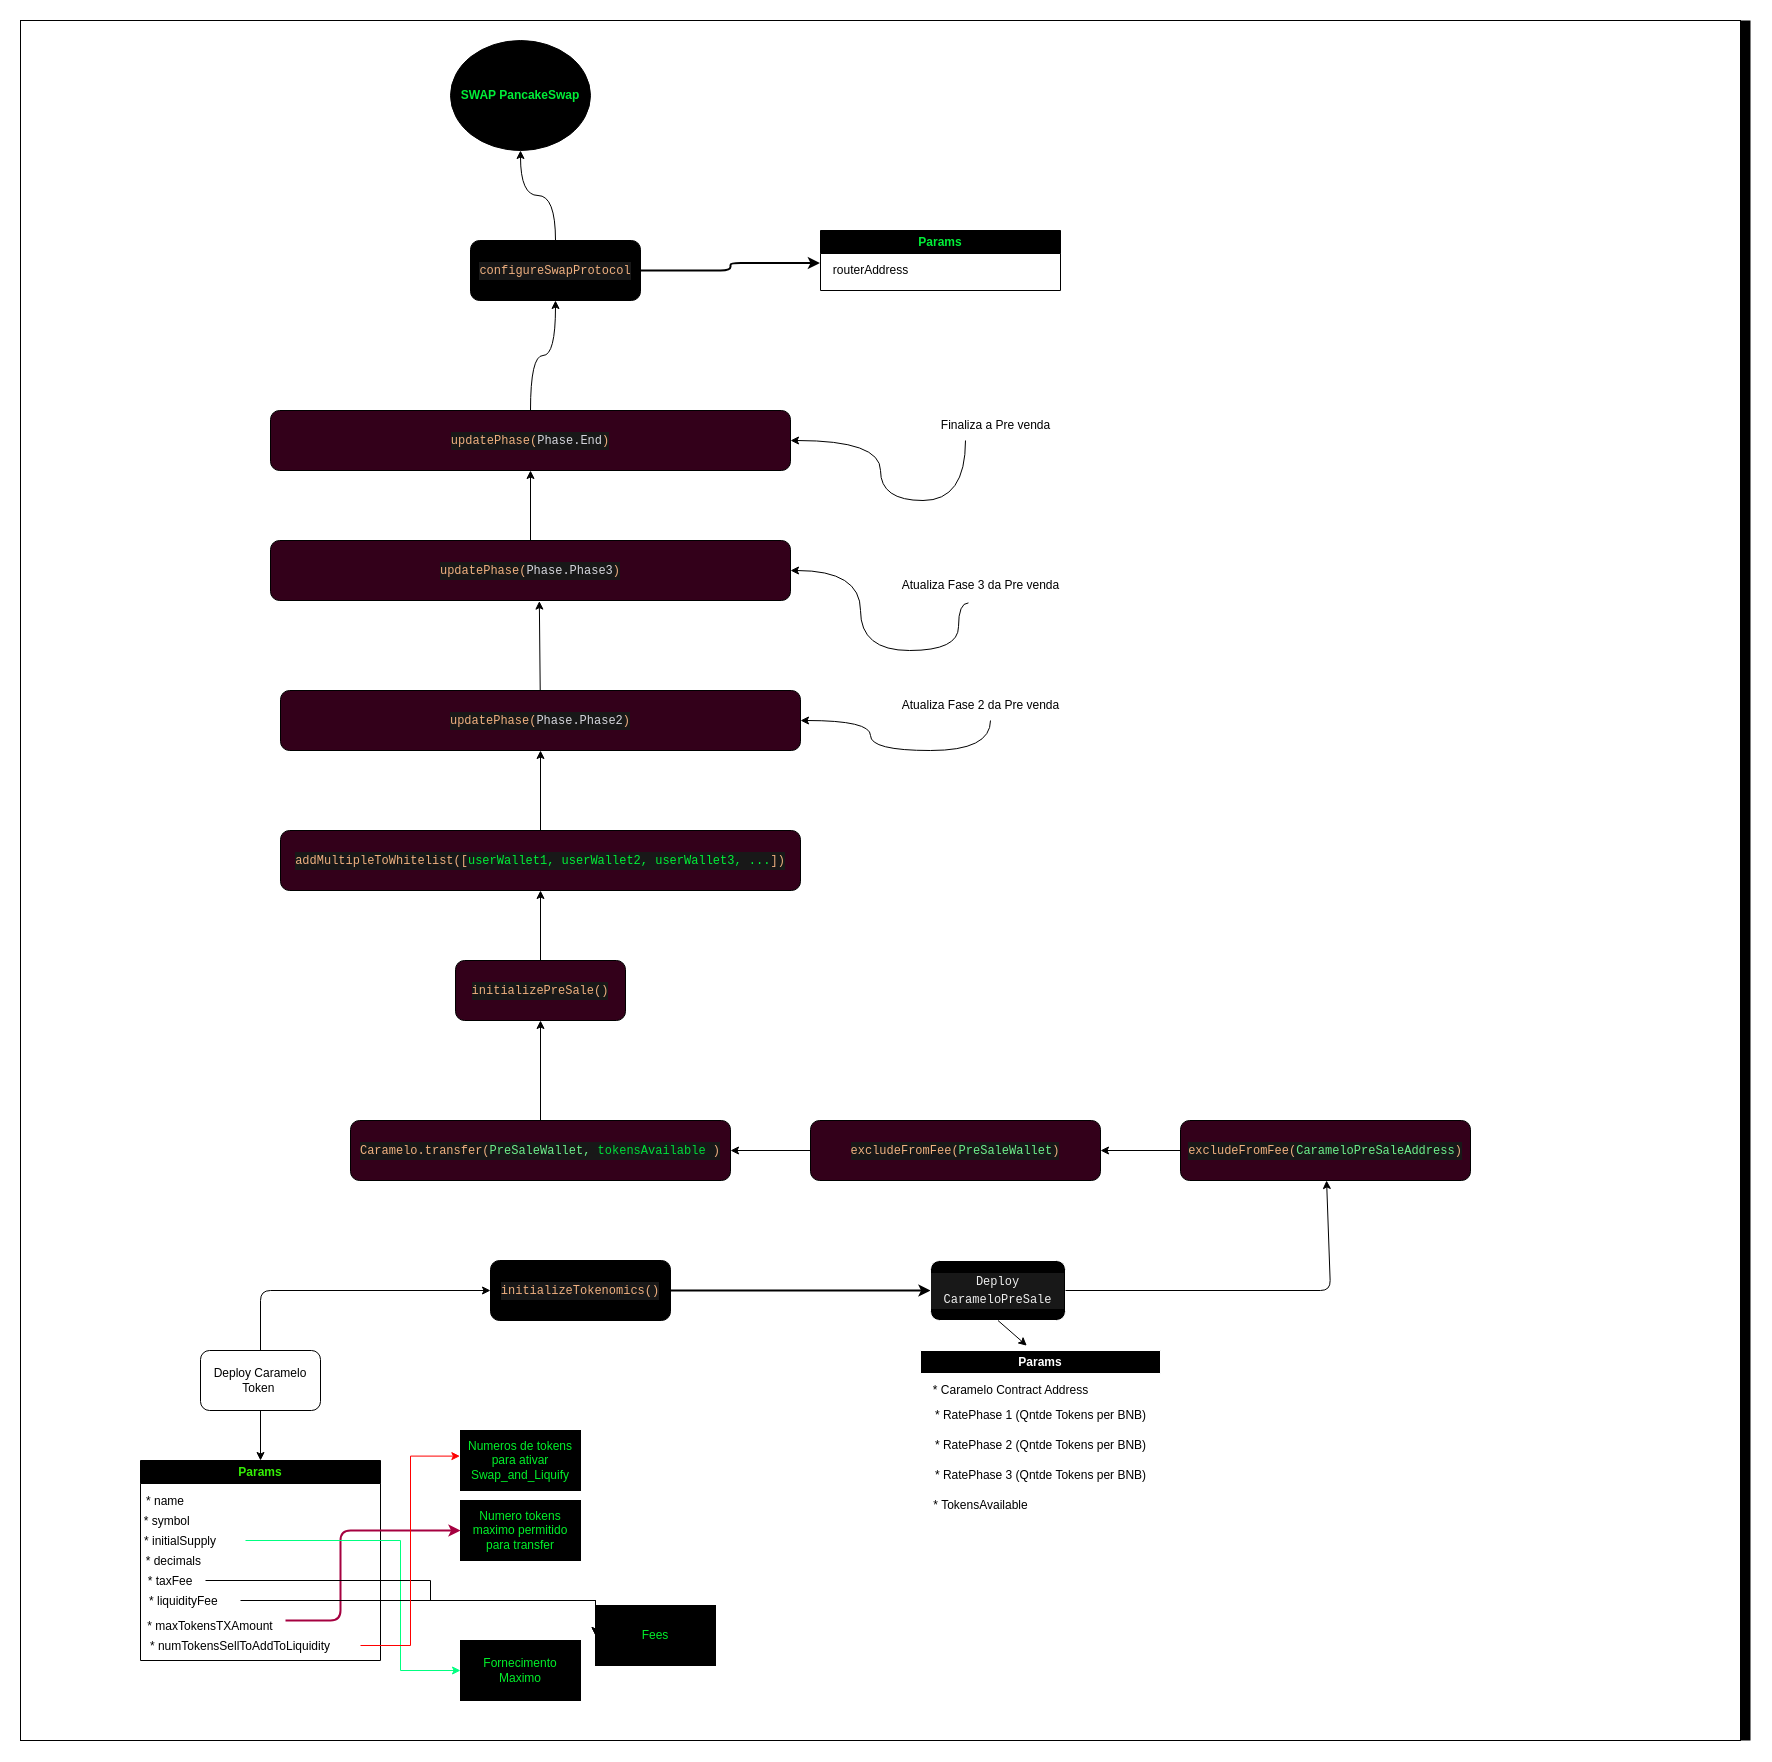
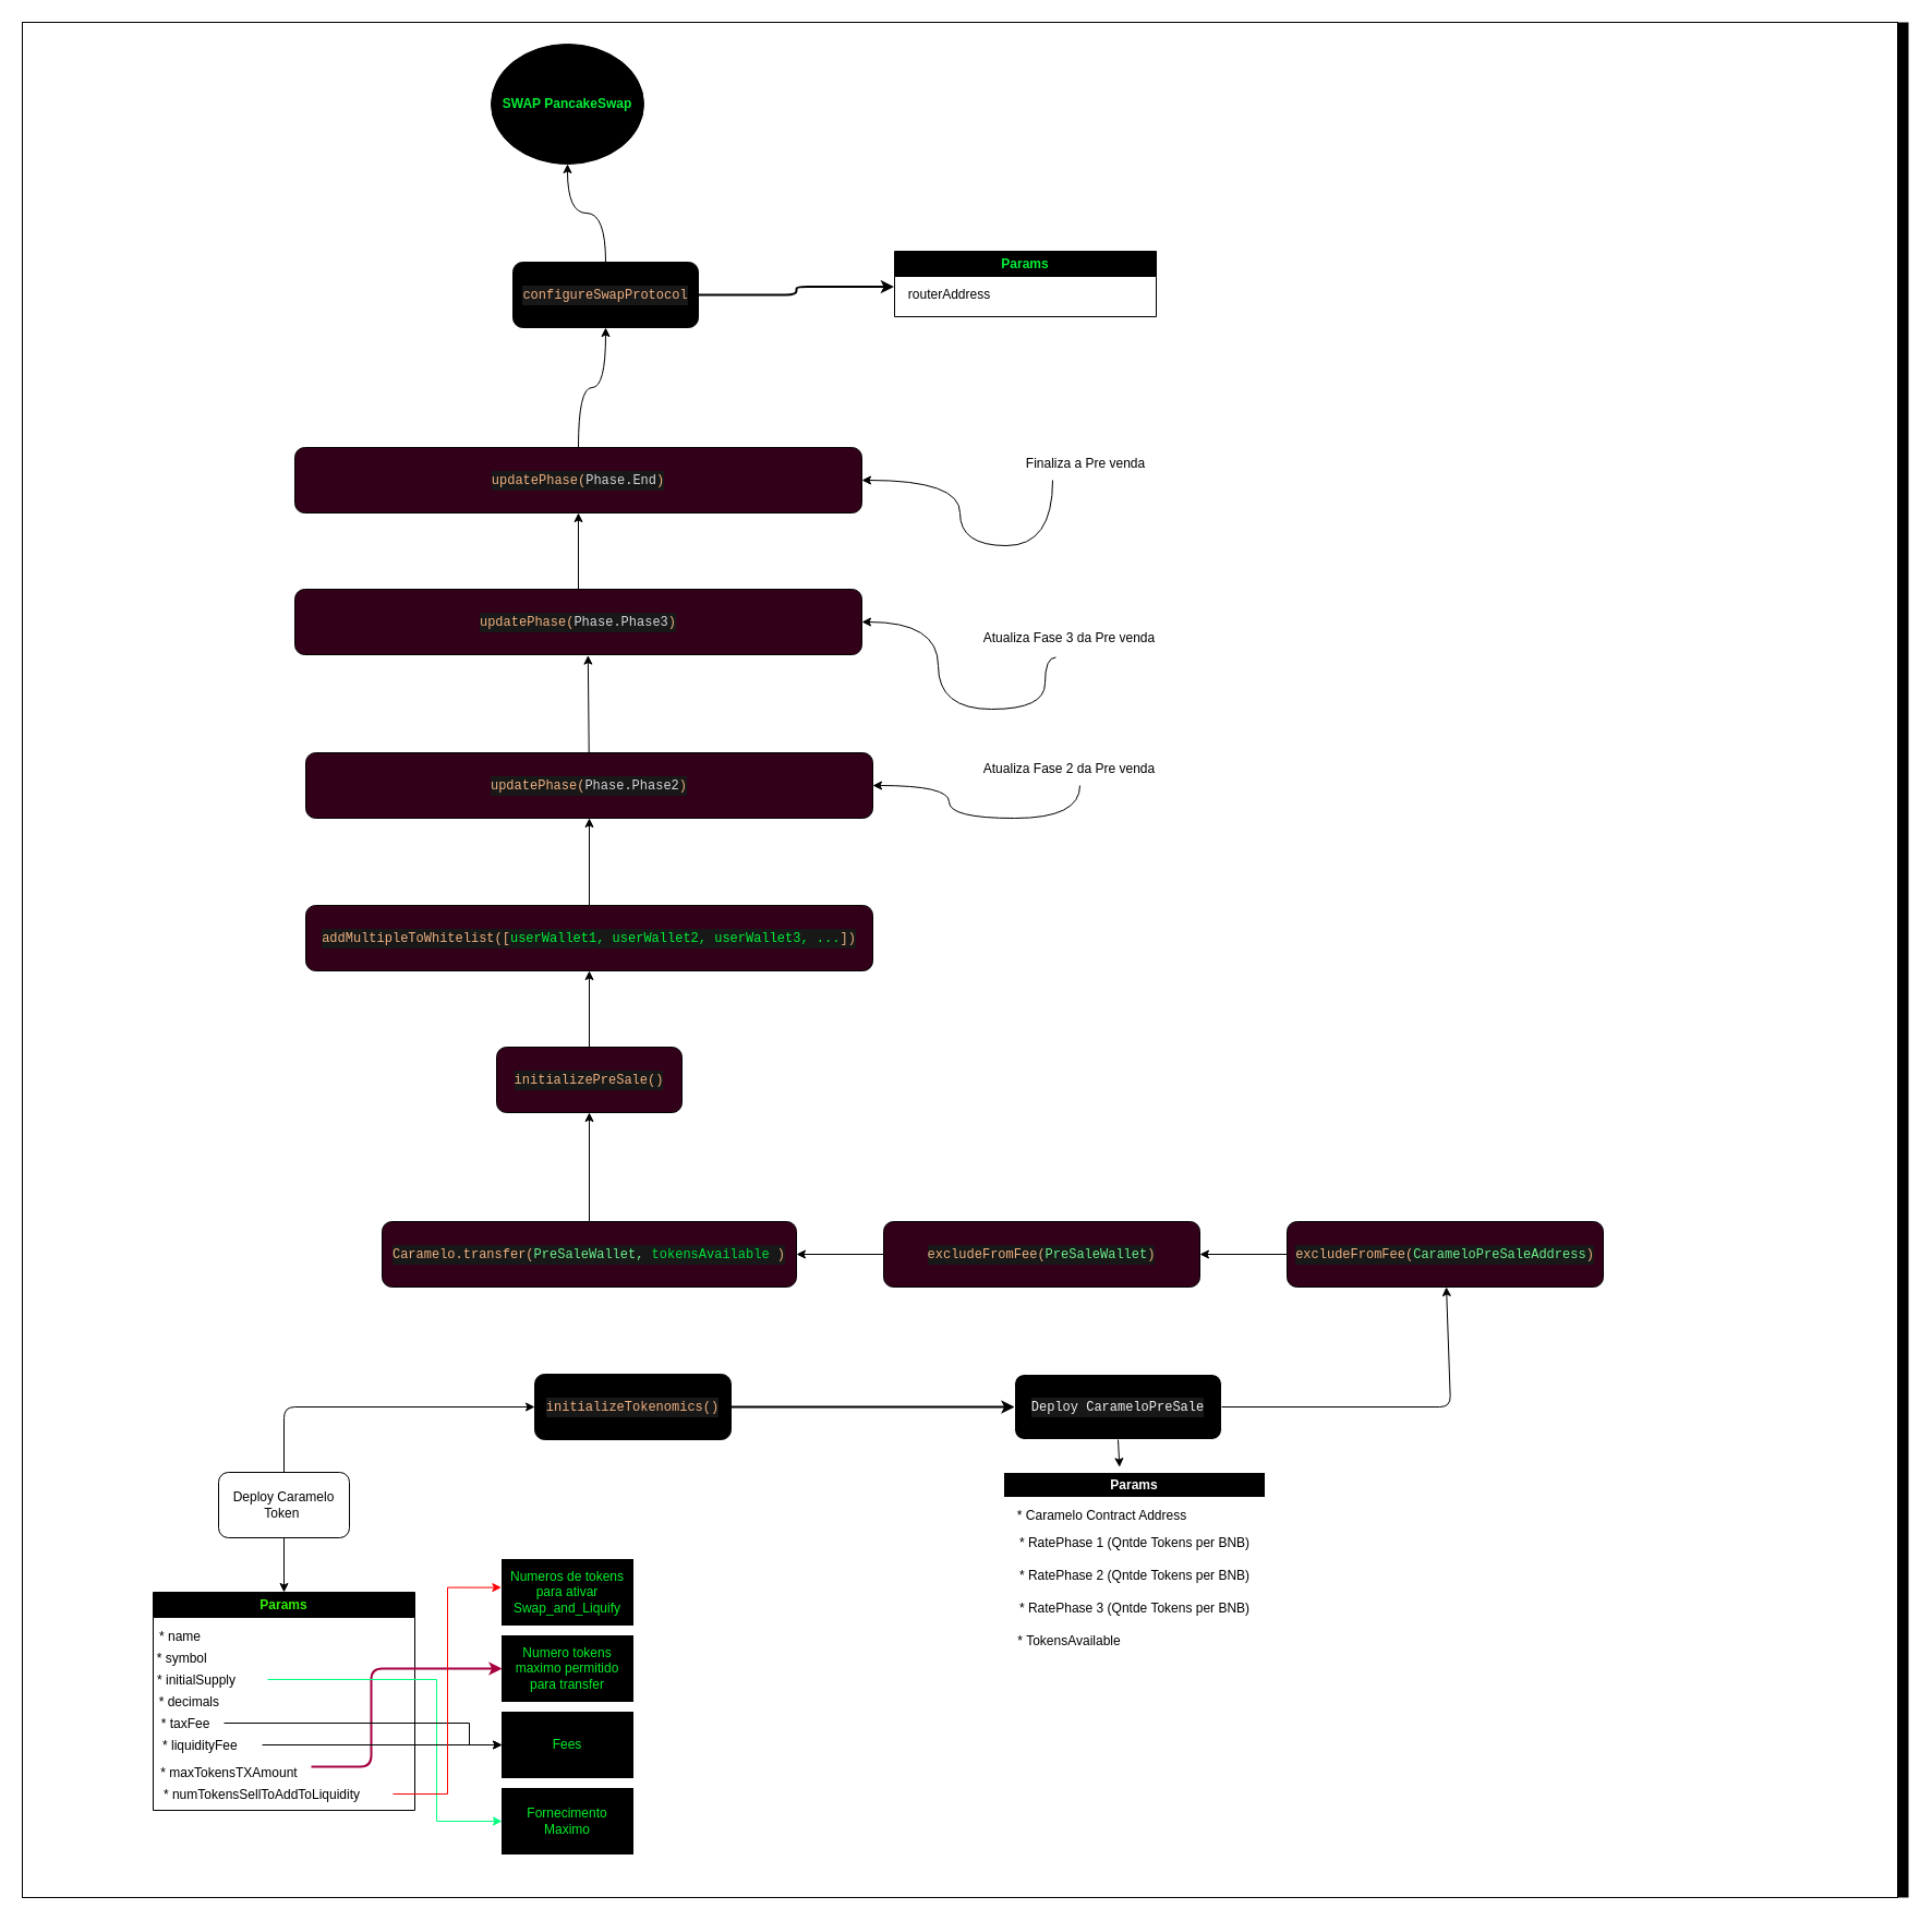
- <mxCell id="23" value="&lt;div style=&quot;background-color: rgb(24, 24, 24); font-family: Menlo, Monaco, &amp;quot;Courier New&amp;quot;, monospace; line-height: 18px;&quot;&gt;&lt;div style=&quot;line-height: 18px;&quot;&gt;&lt;font color=&quot;#efefef&quot;&gt;Deploy CarameloPreSale&lt;/font&gt;&lt;/div&gt;&lt;/div&gt;" style="rounded=1;whiteSpace=wrap;html=1;strokeColor=#FFFFFF;fillColor=#000000;" parent="2" vertex="1"><mxGeometry x="900" y="1240" width="135" height="60" as="geometry" /></mxCell>
+ <mxCell id="23" value="&lt;div style=&quot;background-color: rgb(24, 24, 24); font-family: Menlo, Monaco, &amp;quot;Courier New&amp;quot;, monospace; line-height: 18px;&quot;&gt;&lt;div style=&quot;line-height: 18px;&quot;&gt;&lt;font color=&quot;#efefef&quot;&gt;Deploy CarameloPreSale&lt;/font&gt;&lt;/div&gt;&lt;/div&gt;" style="rounded=1;whiteSpace=wrap;html=1;strokeColor=#FFFFFF;fillColor=#000000;" parent="2" vertex="1"><mxGeometry x="900" y="1240" width="190" height="60" as="geometry" /></mxCell>
- <mxCell id="19" value="Fees" style="rounded=0;whiteSpace=wrap;html=1;fontColor=#02F02A;fillColor=#000000;" parent="2" vertex="1"><mxGeometry x="565" y="1585" width="120" height="60" as="geometry" /></mxCell>
+ <mxCell id="19" value="Fees" style="rounded=0;whiteSpace=wrap;html=1;fontColor=#02F02A;fillColor=#000000;" parent="2" vertex="1"><mxGeometry x="430" y="1550" width="120" height="60" as="geometry" /></mxCell>
